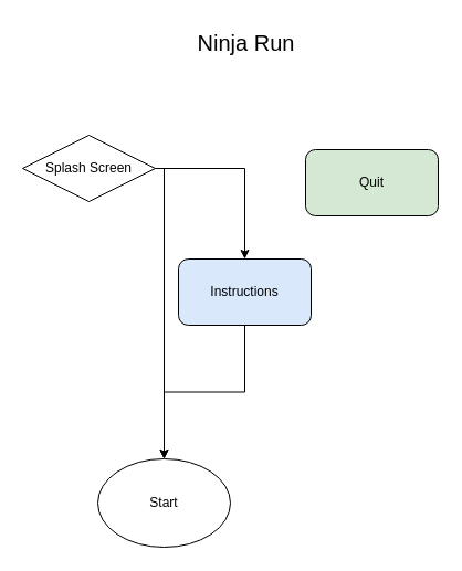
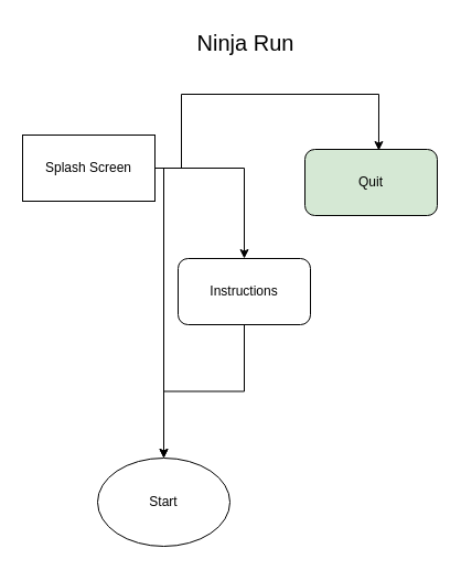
+ <mxCell id="9" style="edgeStyle=orthogonalEdgeStyle;rounded=0;orthogonalLoop=1;jettySize=auto;html=1;entryX=0.558;entryY=0.017;entryDx=0;entryDy=0;entryPerimeter=0;" edge="1" parent="1" source="4" target="8"><mxGeometry relative="1" as="geometry"><Array as="points"><mxPoint x="164" y="152" /><mxPoint x="164" y="85" /><mxPoint x="343" y="85" /></Array></mxGeometry></mxCell>
- <mxCell id="4" value="Splash Screen" style="rhombus;whiteSpace=wrap;html=1;" vertex="1" parent="1"><mxGeometry x="20" y="122" width="120" height="60" as="geometry" /></mxCell>
+ <mxCell id="4" value="Splash Screen" style="rounded=0;whiteSpace=wrap;html=1;" vertex="1" parent="1"><mxGeometry x="20" y="122" width="120" height="60" as="geometry" /></mxCell>
- <mxCell id="6" value="Instructions" style="rounded=1;whiteSpace=wrap;html=1;fillColor=#dae8fc;" vertex="1" parent="1"><mxGeometry x="161" y="234" width="120" height="60" as="geometry" /></mxCell>
+ <mxCell id="6" value="Instructions" style="rounded=1;whiteSpace=wrap;html=1;" vertex="1" parent="1"><mxGeometry x="161" y="234" width="120" height="60" as="geometry" /></mxCell>
